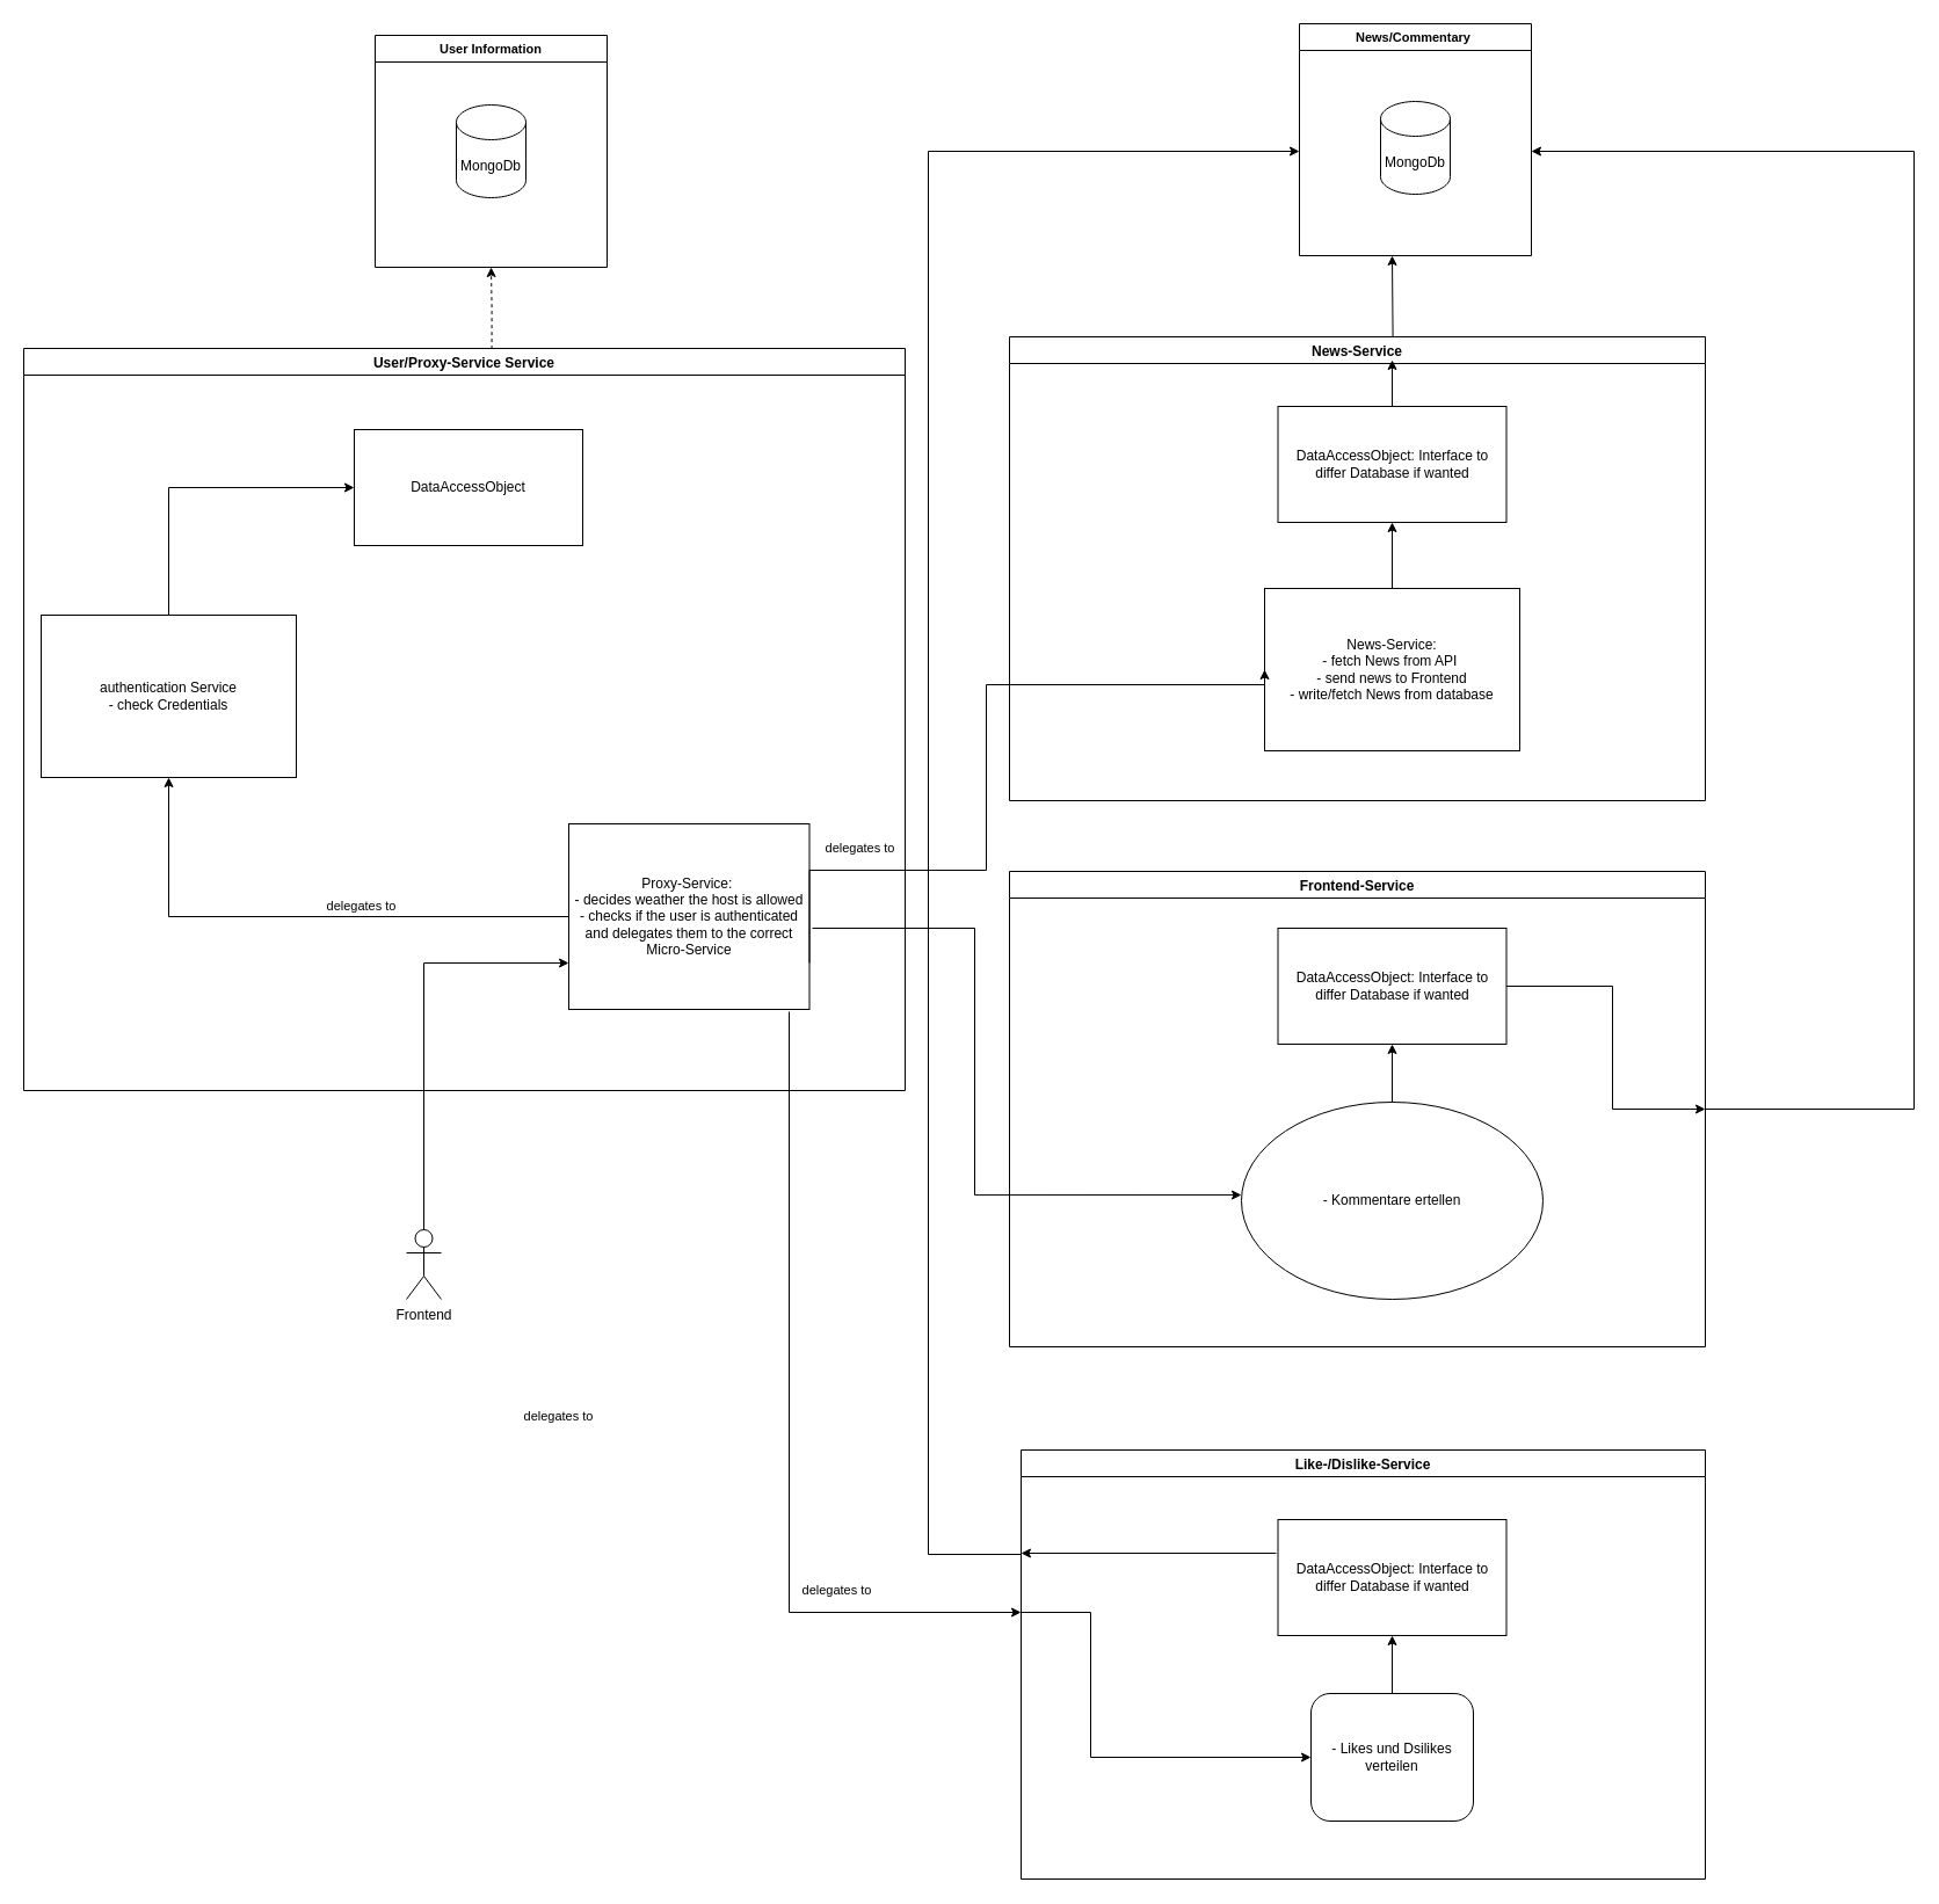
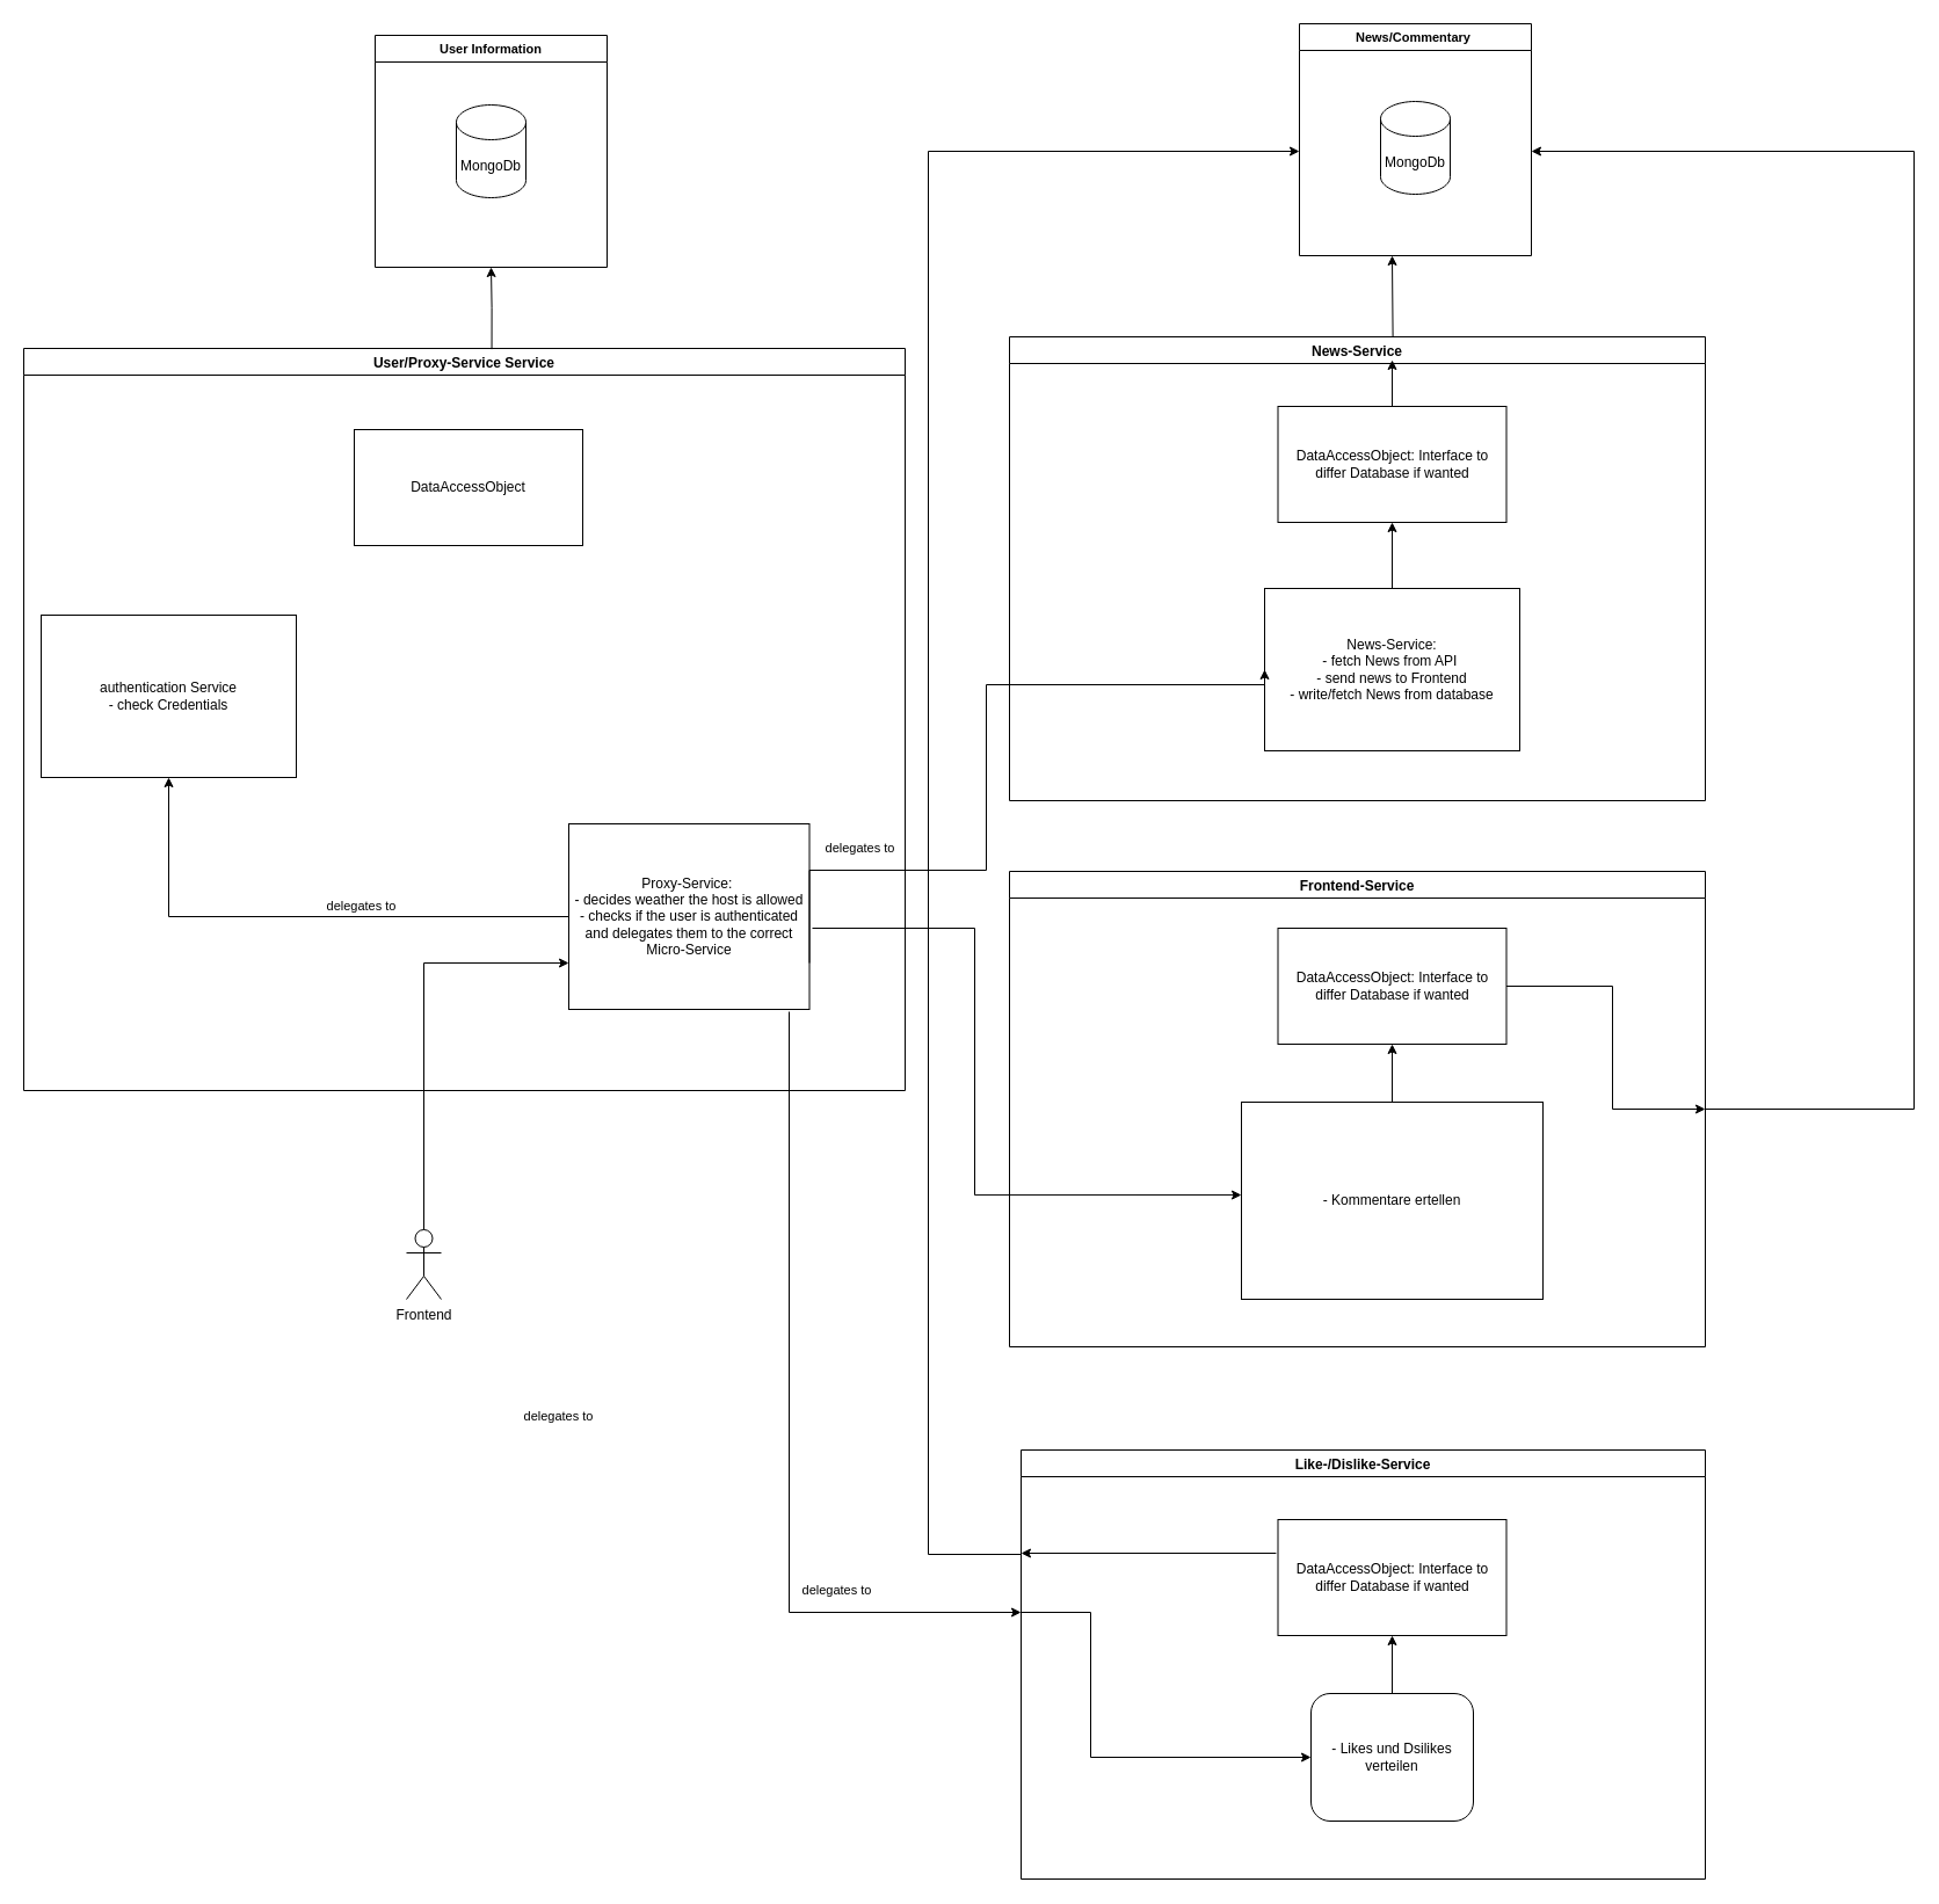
- <mxCell id="17" value="" style="endArrow=classic;html=1;rounded=0;entryX=0.5;entryY=1;entryDx=0;entryDy=0;exitX=0.531;exitY=0.001;exitDx=0;exitDy=0;exitPerimeter=0;edgeStyle=orthogonalEdgeStyle;dashed=1;" edge="1" parent="1" source="2" target="15"><mxGeometry width="50" height="50" relative="1" as="geometry"><mxPoint x="690" y="650" as="sourcePoint" /><mxPoint x="740" y="600" as="targetPoint" /></mxGeometry></mxCell>
+ <mxCell id="17" value="" style="endArrow=classic;html=1;rounded=0;entryX=0.5;entryY=1;entryDx=0;entryDy=0;exitX=0.531;exitY=0.001;exitDx=0;exitDy=0;exitPerimeter=0;edgeStyle=orthogonalEdgeStyle;" edge="1" parent="1" source="2" target="15"><mxGeometry width="50" height="50" relative="1" as="geometry"><mxPoint x="690" y="650" as="sourcePoint" /><mxPoint x="740" y="600" as="targetPoint" /></mxGeometry></mxCell>
- <mxCell id="8" value="" style="endArrow=classic;html=1;rounded=0;exitX=0.5;exitY=0;exitDx=0;exitDy=0;entryX=0;entryY=0.5;entryDx=0;entryDy=0;edgeStyle=orthogonalEdgeStyle;" edge="1" parent="2" source="3" target="7"><mxGeometry width="50" height="50" relative="1" as="geometry"><mxPoint x="380" y="410" as="sourcePoint" /><mxPoint x="430" y="360" as="targetPoint" /></mxGeometry></mxCell>
- <mxCell id="22" value="- Kommentare ertellen" style="ellipse;whiteSpace=wrap;html=1;" vertex="1" parent="21"><mxGeometry x="200" y="199" width="260" height="170" as="geometry" /></mxCell>
+ <mxCell id="22" value="- Kommentare ertellen" style="rounded=0;whiteSpace=wrap;html=1;" vertex="1" parent="21"><mxGeometry x="200" y="199" width="260" height="170" as="geometry" /></mxCell>
